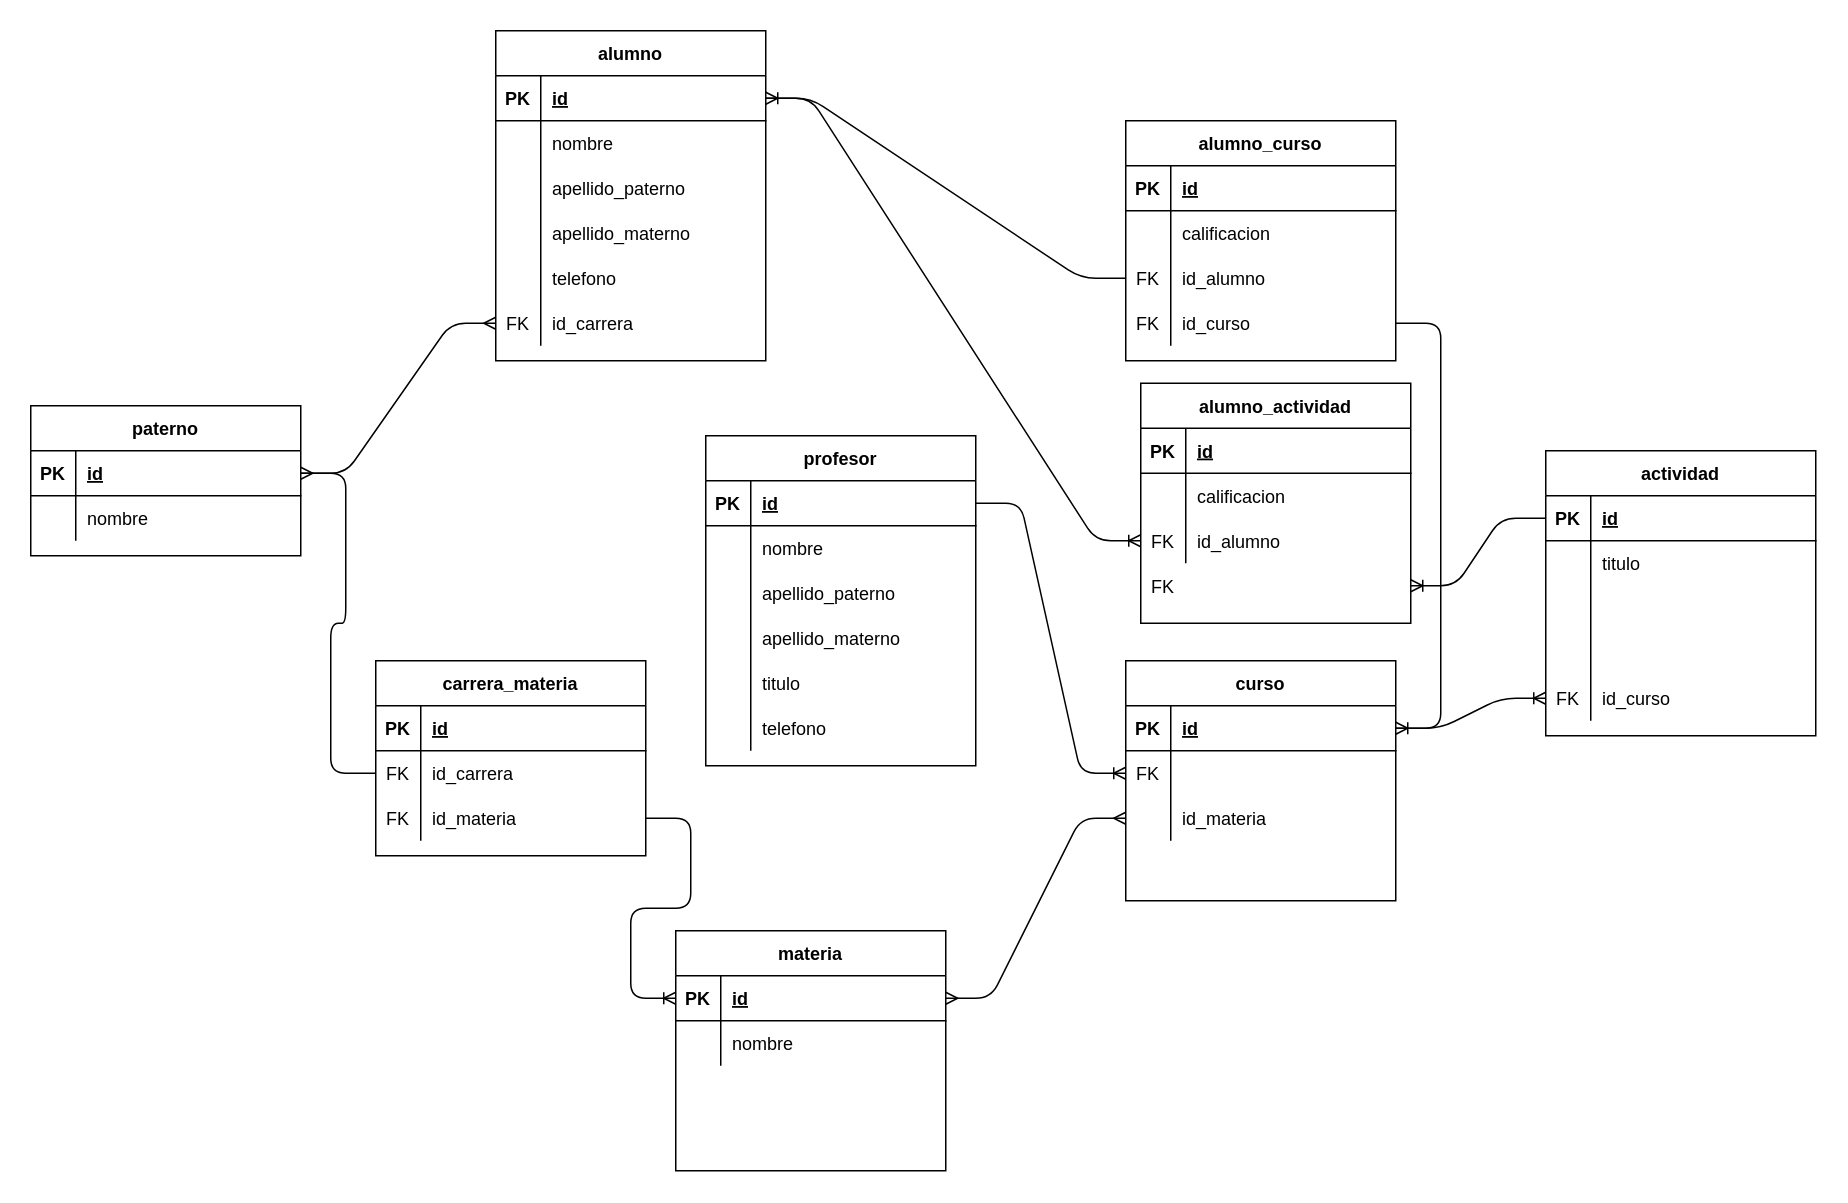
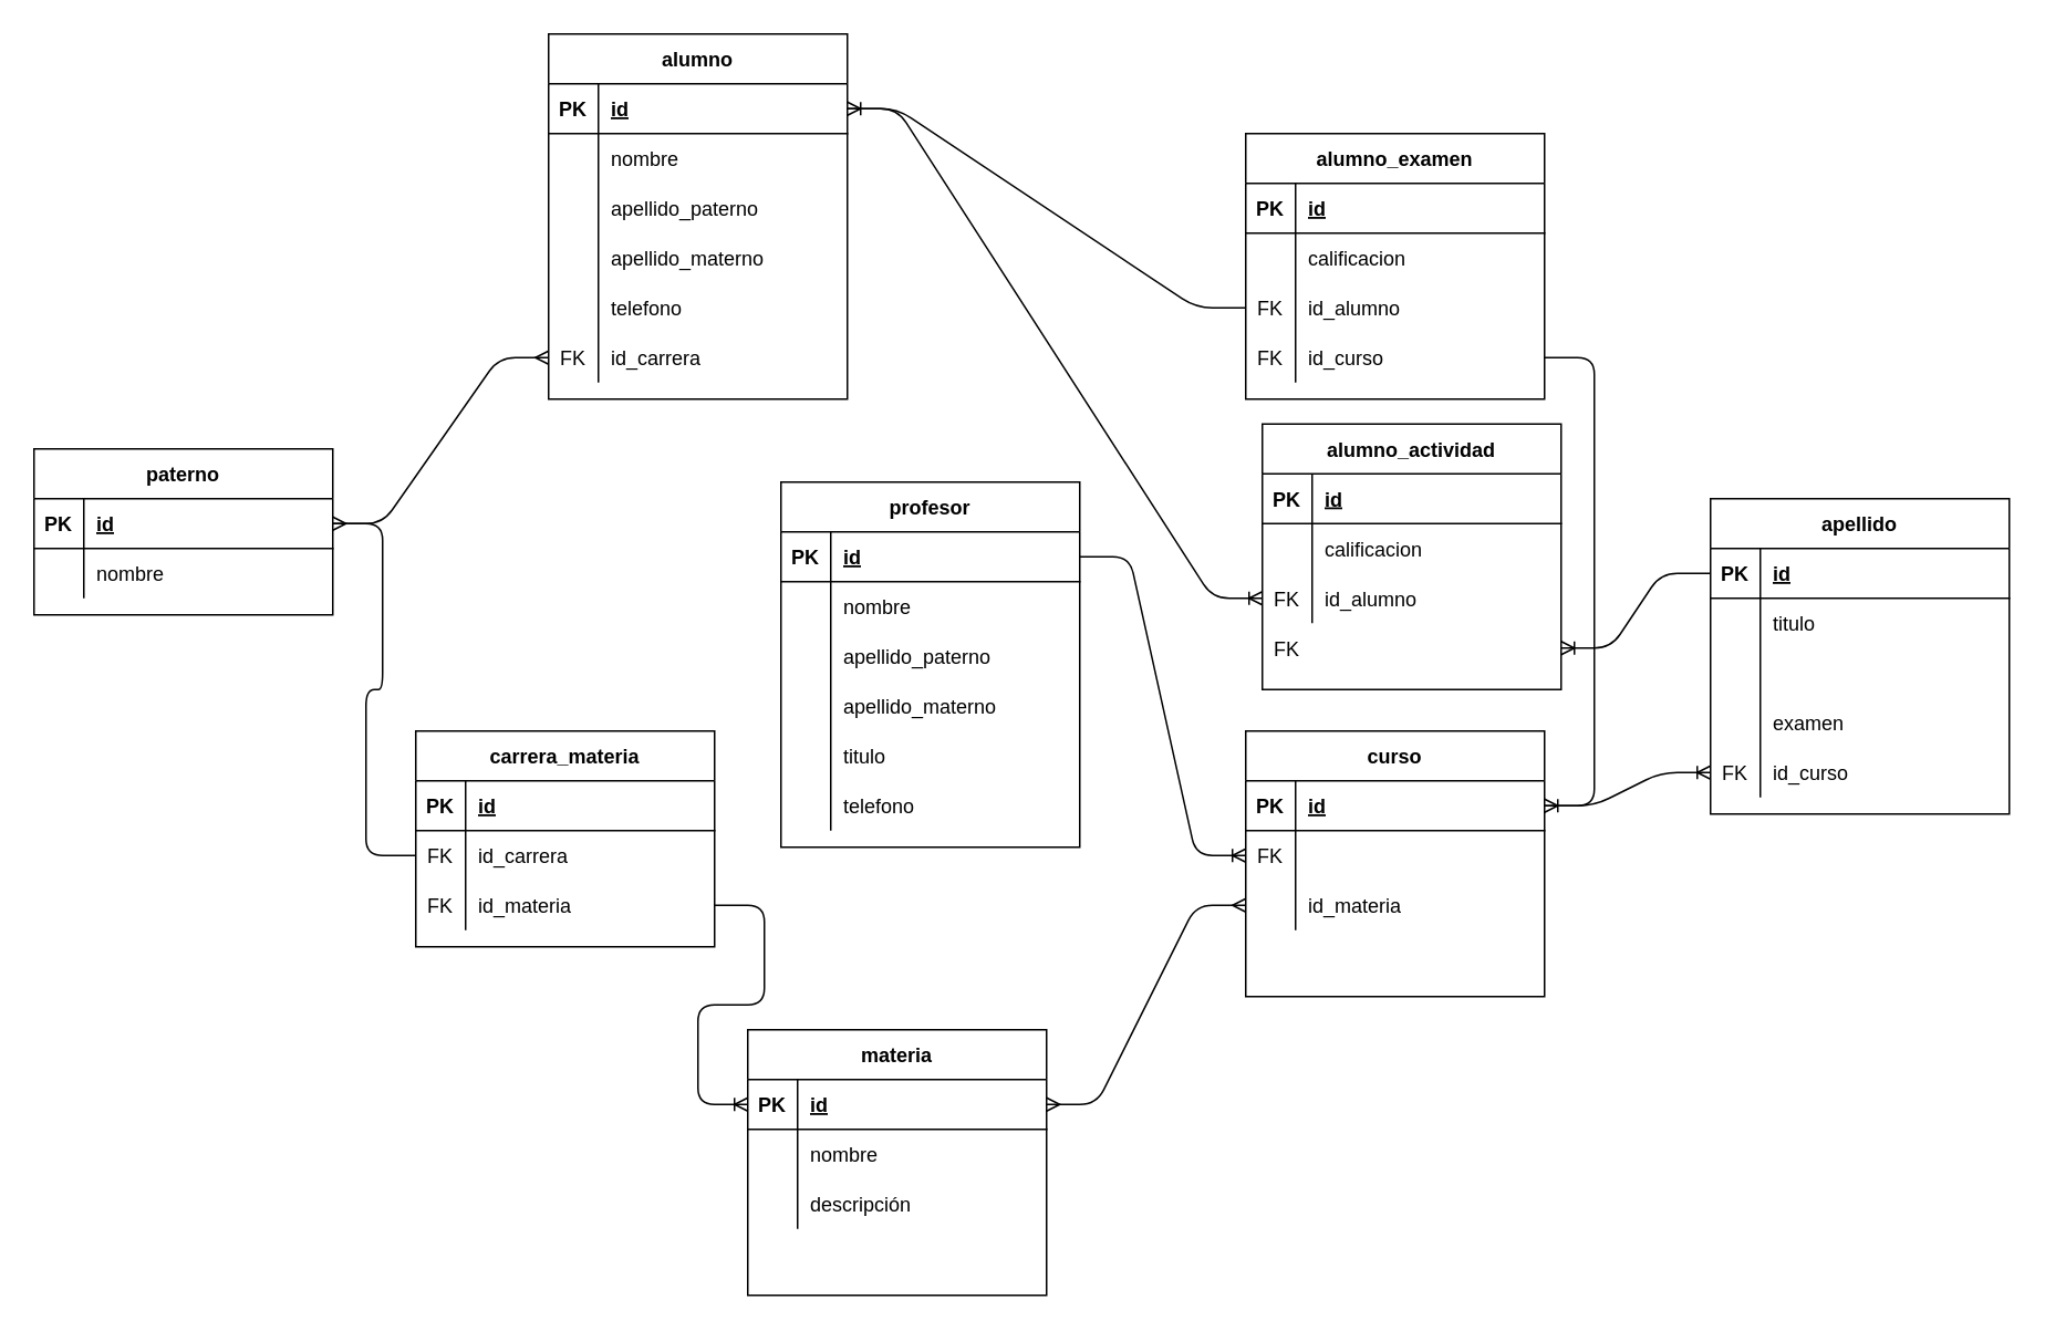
- <mxCell id="85" value="alumno_curso" style="shape=table;startSize=30;container=1;collapsible=1;childLayout=tableLayout;fixedRows=1;rowLines=0;fontStyle=1;align=center;resizeLast=1;" vertex="1" parent="1"><mxGeometry x="750" y="80" width="180" height="160" as="geometry" /></mxCell>
+ <mxCell id="85" value="alumno_examen" style="shape=table;startSize=30;container=1;collapsible=1;childLayout=tableLayout;fixedRows=1;rowLines=0;fontStyle=1;align=center;resizeLast=1;" vertex="1" parent="1"><mxGeometry x="750" y="80" width="180" height="160" as="geometry" /></mxCell>
- <mxCell id="100" value="actividad" style="shape=table;startSize=30;container=1;collapsible=1;childLayout=tableLayout;fixedRows=1;rowLines=0;fontStyle=1;align=center;resizeLast=1;" vertex="1" parent="1"><mxGeometry x="1030" y="300" width="180" height="190" as="geometry" /></mxCell>
+ <mxCell id="100" value="apellido" style="shape=table;startSize=30;container=1;collapsible=1;childLayout=tableLayout;fixedRows=1;rowLines=0;fontStyle=1;align=center;resizeLast=1;" vertex="1" parent="1"><mxGeometry x="1030" y="300" width="180" height="190" as="geometry" /></mxCell>
+ <mxCell id="111" value="examen" style="shape=partialRectangle;connectable=0;fillColor=none;top=0;left=0;bottom=0;right=0;align=left;spacingLeft=6;overflow=hidden;" vertex="1" parent="109"><mxGeometry x="30" width="150" height="30" as="geometry" /></mxCell>
+ <mxCell id="38" value="descripción " style="shape=partialRectangle;connectable=0;fillColor=none;top=0;left=0;bottom=0;right=0;align=left;spacingLeft=6;overflow=hidden;" vertex="1" parent="36"><mxGeometry x="30" width="150" height="30" as="geometry" /></mxCell>
